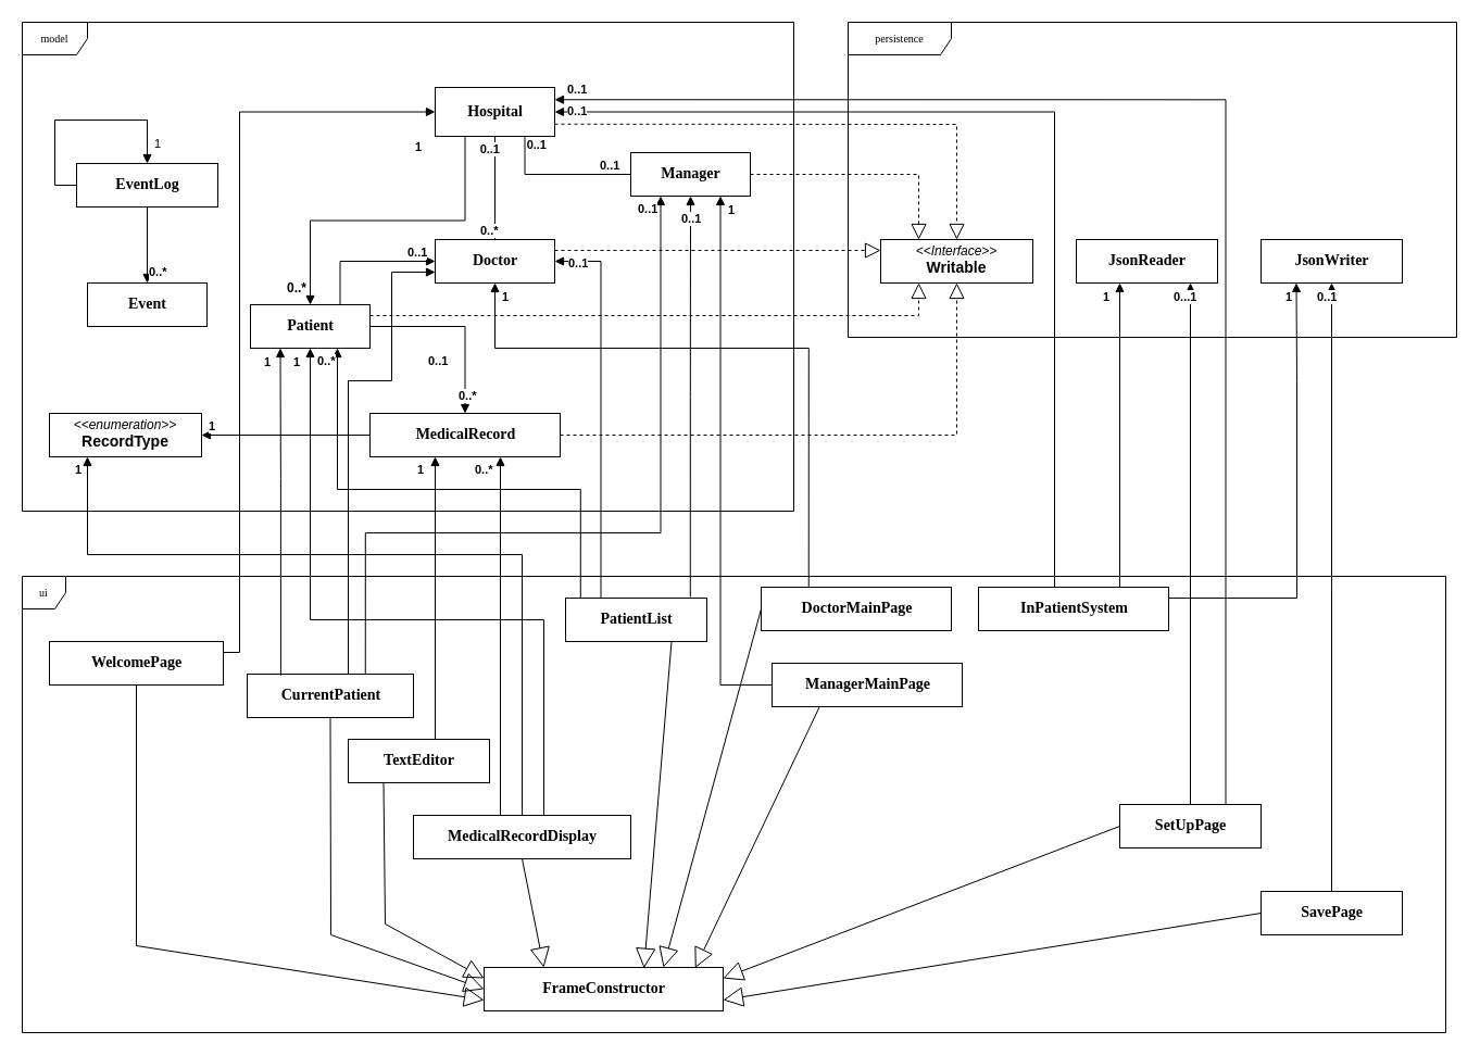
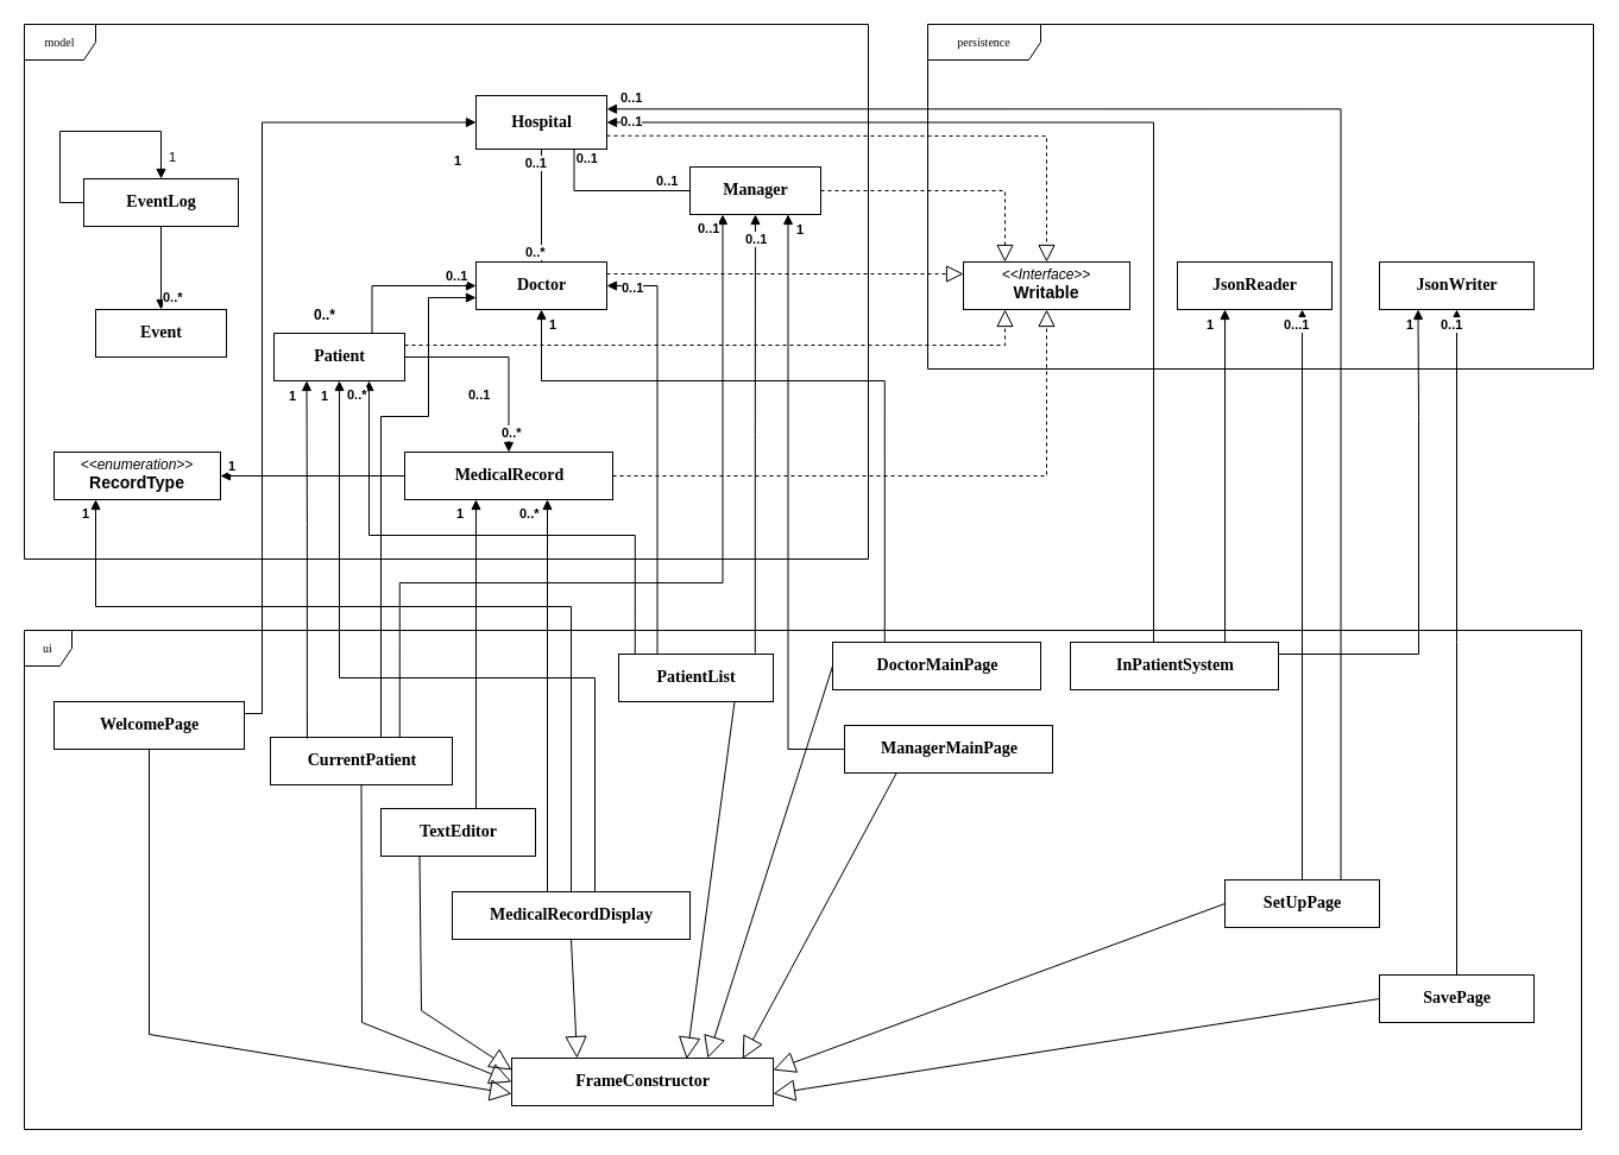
- <mxCell id="22" value="" style="endArrow=block;endFill=1;html=1;edgeStyle=orthogonalEdgeStyle;align=left;verticalAlign=top;rounded=0;exitX=0.25;exitY=1;exitDx=0;exitDy=0;entryX=0.5;entryY=0;entryDx=0;entryDy=0;" parent="1" source="9" target="8" edge="1"><mxGeometry x="-1" relative="1" as="geometry"><mxPoint x="-460" y="90" as="sourcePoint" /><mxPoint x="-450" y="150" as="targetPoint" /></mxGeometry></mxCell>
- <mxCell id="36" value="&lt;span style=&quot;font-size: 14px;&quot;&gt;&lt;b&gt;FrameConstructor&lt;/b&gt;&lt;/span&gt;" style="html=1;rounded=0;shadow=0;comic=0;labelBackgroundColor=none;strokeWidth=1;fontFamily=Verdana;fontSize=10;align=center;" parent="1" vertex="1"><mxGeometry x="445" y="890" width="220" height="40" as="geometry" /></mxCell>
+ <mxCell id="36" value="&lt;span style=&quot;font-size: 14px;&quot;&gt;&lt;b&gt;FrameConstructor&lt;/b&gt;&lt;/span&gt;" style="html=1;rounded=0;shadow=0;comic=0;labelBackgroundColor=none;strokeWidth=1;fontFamily=Verdana;fontSize=10;align=center;" parent="1" vertex="1"><mxGeometry x="430" y="890" width="220" height="40" as="geometry" /></mxCell>
